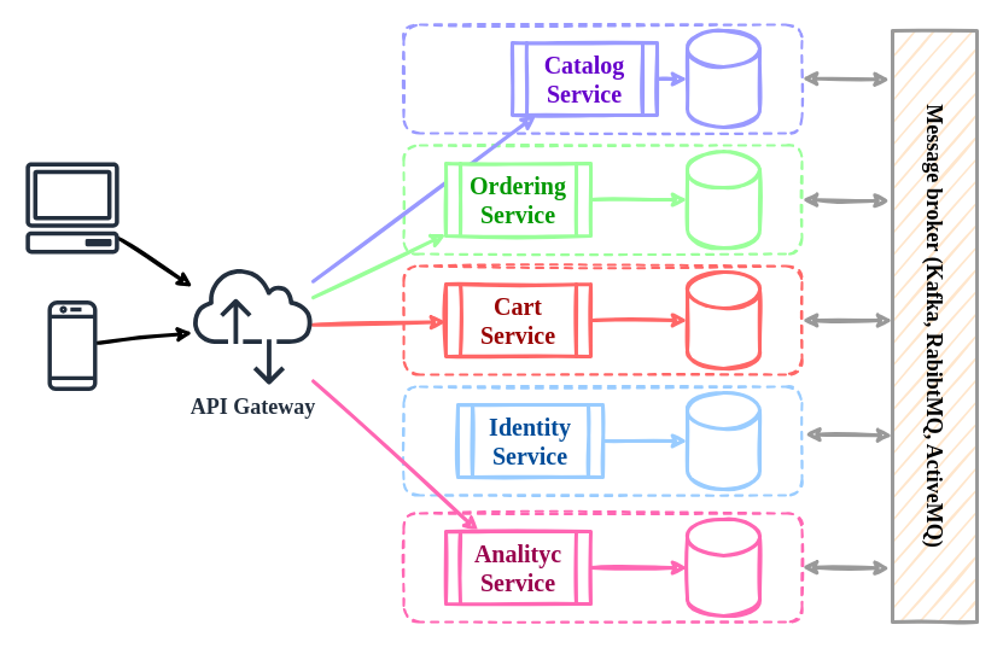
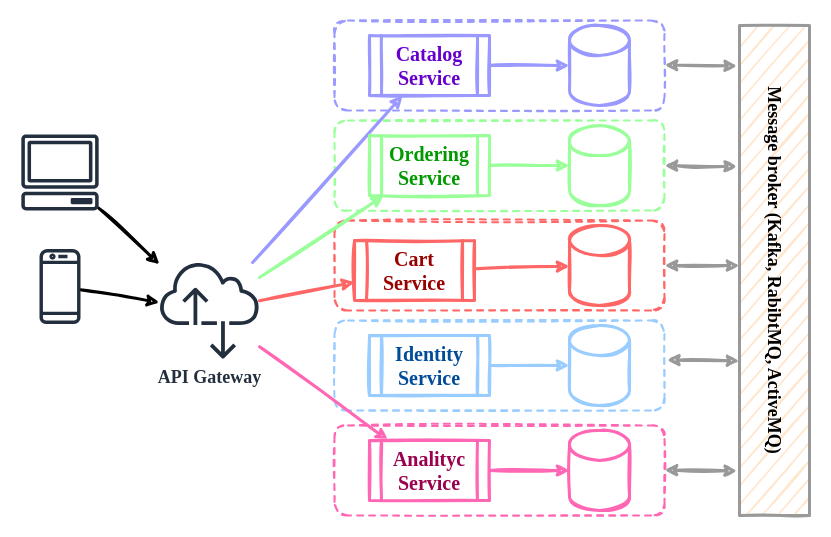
- <mxCell id="19" value="&lt;b style=&quot;font-size: 20px&quot;&gt;&lt;font color=&quot;#6600cc&quot;&gt;Catalog&lt;br&gt;Service&lt;/font&gt;&lt;/b&gt;" style="shape=process;whiteSpace=wrap;html=1;backgroundOutline=1;strokeWidth=3;fontFamily=Architects Daughter;fontSize=16;strokeColor=#9999FF;sketch=1;" vertex="1" parent="1"><mxGeometry x="424" y="35" width="120" height="60" as="geometry" /></mxCell>
+ <mxCell id="19" value="&lt;b style=&quot;font-size: 20px&quot;&gt;&lt;font color=&quot;#6600cc&quot;&gt;Catalog&lt;br&gt;Service&lt;/font&gt;&lt;/b&gt;" style="shape=process;whiteSpace=wrap;html=1;backgroundOutline=1;strokeWidth=3;fontFamily=Architects Daughter;fontSize=16;strokeColor=#9999FF;sketch=1;" vertex="1" parent="1"><mxGeometry x="369" y="35" width="120" height="60" as="geometry" /></mxCell>
- <mxCell id="24" value="&lt;b style=&quot;font-size: 20px&quot;&gt;&lt;font color=&quot;#990000&quot;&gt;Cart&lt;br&gt;Service&lt;/font&gt;&lt;/b&gt;" style="shape=process;whiteSpace=wrap;html=1;backgroundOutline=1;strokeWidth=3;fontFamily=Architects Daughter;fontSize=16;strokeColor=#FF6666;sketch=1;" vertex="1" parent="1"><mxGeometry x="369" y="235" width="120" height="60" as="geometry" /></mxCell>
+ <mxCell id="24" value="&lt;b style=&quot;font-size: 20px&quot;&gt;&lt;font color=&quot;#990000&quot;&gt;Cart&lt;br&gt;Service&lt;/font&gt;&lt;/b&gt;" style="shape=process;whiteSpace=wrap;html=1;backgroundOutline=1;strokeWidth=3;fontFamily=Architects Daughter;fontSize=16;strokeColor=#FF6666;sketch=1;" vertex="1" parent="1"><mxGeometry x="354" y="240" width="120" height="60" as="geometry" /></mxCell>
- <mxCell id="15" value="&lt;font face=&quot;Architects Daughter&quot; style=&quot;font-size: 18px&quot;&gt;&lt;b&gt;API Gateway&lt;/b&gt;&lt;/font&gt;" style="outlineConnect=0;fontColor=#232F3E;gradientColor=none;fillColor=#232F3E;strokeColor=none;dashed=0;verticalLabelPosition=bottom;verticalAlign=top;align=center;html=1;fontSize=12;fontStyle=0;aspect=fixed;pointerEvents=1;shape=mxgraph.aws4.internet_alt2;" vertex="1" parent="1"><mxGeometry x="159" y="220" width="100" height="100" as="geometry" /></mxCell>
+ <mxCell id="15" value="&lt;font face=&quot;Architects Daughter&quot; style=&quot;font-size: 18px&quot;&gt;&lt;b&gt;API Gateway&lt;/b&gt;&lt;/font&gt;" style="outlineConnect=0;fontColor=#232F3E;gradientColor=none;fillColor=#232F3E;strokeColor=none;dashed=0;verticalLabelPosition=bottom;verticalAlign=top;align=center;html=1;fontSize=12;fontStyle=0;aspect=fixed;pointerEvents=1;shape=mxgraph.aws4.internet_alt2;" vertex="1" parent="1"><mxGeometry x="159" y="260" width="100" height="100" as="geometry" /></mxCell>
- <mxCell id="27" value="&lt;b style=&quot;font-size: 20px&quot;&gt;&lt;font color=&quot;#004c99&quot;&gt;Identity&lt;br&gt;Service&lt;/font&gt;&lt;/b&gt;" style="shape=process;whiteSpace=wrap;html=1;backgroundOutline=1;strokeWidth=3;fontFamily=Architects Daughter;fontSize=16;strokeColor=#99CCFF;sketch=1;" vertex="1" parent="1"><mxGeometry x="379" y="335" width="120" height="60" as="geometry" /></mxCell>
+ <mxCell id="27" value="&lt;b style=&quot;font-size: 20px&quot;&gt;&lt;font color=&quot;#004c99&quot;&gt;Identity&lt;br&gt;Service&lt;/font&gt;&lt;/b&gt;" style="shape=process;whiteSpace=wrap;html=1;backgroundOutline=1;strokeWidth=3;fontFamily=Architects Daughter;fontSize=16;strokeColor=#99CCFF;sketch=1;" vertex="1" parent="1"><mxGeometry x="369" y="335" width="120" height="60" as="geometry" /></mxCell>
